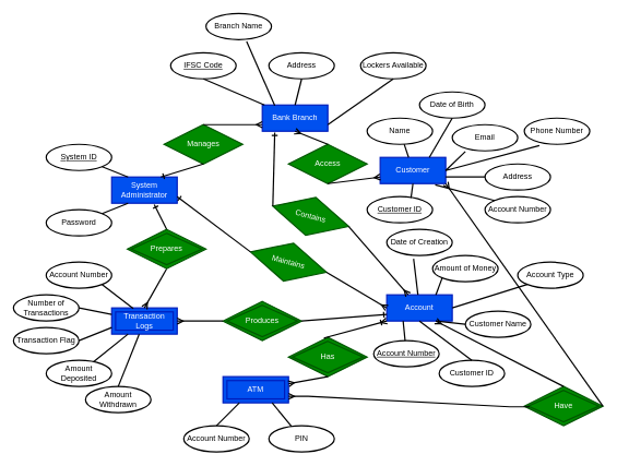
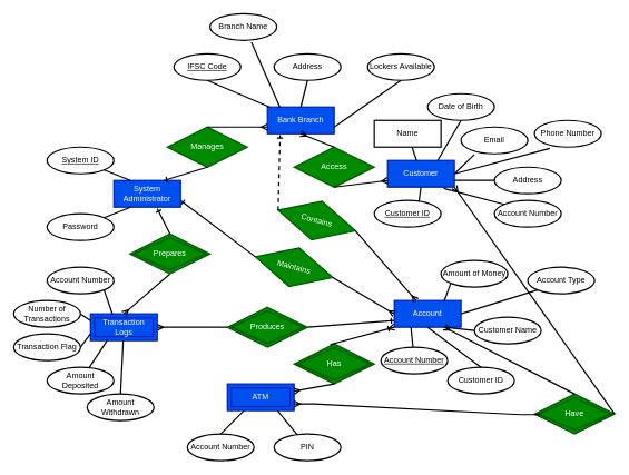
- <mxCell id="46" value="Name" style="ellipse;whiteSpace=wrap;html=1;align=center;strokeWidth=2;" vertex="1" parent="1"><mxGeometry x="560" y="180" width="100" height="40" as="geometry" /></mxCell>
+ <mxCell id="46" value="Name" style="whiteSpace=wrap;html=1;align=center;strokeWidth=2;rounded=0;" vertex="1" parent="1"><mxGeometry x="560" y="180" width="100" height="40" as="geometry" /></mxCell>
- <mxCell id="73" value="" style="fontSize=12;html=1;endArrow=ERone;endFill=1;rounded=0;entryX=0.19;entryY=1.05;entryDx=0;entryDy=0;entryPerimeter=0;exitX=0;exitY=0.5;exitDx=0;exitDy=0;strokeWidth=2;" edge="1" parent="1" source="72" target="2"><mxGeometry width="100" height="100" relative="1" as="geometry"><mxPoint x="430" y="420" as="sourcePoint" /><mxPoint x="530" y="320" as="targetPoint" /></mxGeometry></mxCell>
+ <mxCell id="73" value="" style="fontSize=12;html=1;endArrow=ERone;endFill=1;rounded=0;entryX=0.19;entryY=1.05;entryDx=0;entryDy=0;entryPerimeter=0;exitX=0;exitY=0.5;exitDx=0;exitDy=0;strokeWidth=2;dashed=1;" edge="1" parent="1" source="72" target="2"><mxGeometry width="100" height="100" relative="1" as="geometry"><mxPoint x="430" y="420" as="sourcePoint" /><mxPoint x="530" y="320" as="targetPoint" /></mxGeometry></mxCell>
- <mxCell id="39" value="Date of Creation" style="ellipse;whiteSpace=wrap;html=1;align=center;strokeWidth=2;" vertex="1" parent="1"><mxGeometry x="590" y="350" width="100" height="40" as="geometry" /></mxCell>
- <mxCell id="40" value="" style="endArrow=none;html=1;rounded=0;entryX=0.41;entryY=1.125;entryDx=0;entryDy=0;entryPerimeter=0;strokeWidth=2;" edge="1" parent="1" source="5" target="39"><mxGeometry relative="1" as="geometry"><mxPoint x="260" y="440" as="sourcePoint" /><mxPoint x="420" y="440" as="targetPoint" /></mxGeometry></mxCell>
- <mxCell id="19" value="Transaction Logs" style="shape=ext;margin=3;double=1;whiteSpace=wrap;html=1;align=center;strokeWidth=2;fillColor=#0050ef;fontColor=#ffffff;strokeColor=#001DBC;" vertex="1" parent="1"><mxGeometry x="170" y="470" width="100" height="40" as="geometry" /></mxCell>
+ <mxCell id="19" value="Transaction Logs" style="shape=ext;margin=3;double=1;whiteSpace=wrap;html=1;align=center;strokeWidth=2;fillColor=#0050ef;fontColor=#ffffff;strokeColor=#001DBC;" vertex="1" parent="1"><mxGeometry x="135" y="470" width="100" height="40" as="geometry" /></mxCell>
